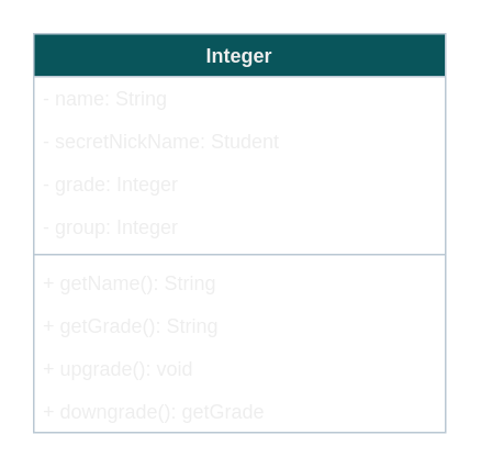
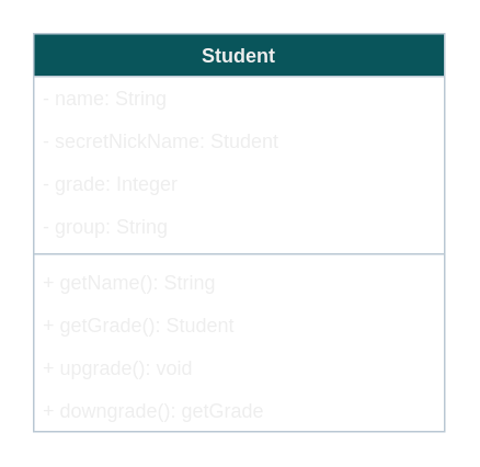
- <mxCell id="2" value="Integer" style="swimlane;fontStyle=1;align=center;verticalAlign=top;childLayout=stackLayout;horizontal=1;startSize=26;horizontalStack=0;resizeParent=1;resizeParentMax=0;resizeLast=0;collapsible=1;marginBottom=0;fillColor=#09555B;strokeColor=#BAC8D3;fontColor=#EEEEEE;" vertex="1" parent="1"><mxGeometry x="20" y="20" width="250" height="242" as="geometry" /></mxCell>
+ <mxCell id="2" value="Student" style="swimlane;fontStyle=1;align=center;verticalAlign=top;childLayout=stackLayout;horizontal=1;startSize=26;horizontalStack=0;resizeParent=1;resizeParentMax=0;resizeLast=0;collapsible=1;marginBottom=0;fillColor=#09555B;strokeColor=#BAC8D3;fontColor=#EEEEEE;" vertex="1" parent="1"><mxGeometry x="20" y="20" width="250" height="242" as="geometry" /></mxCell>
- <mxCell id="6" value="- group: Integer" style="text;strokeColor=none;fillColor=none;align=left;verticalAlign=top;spacingLeft=4;spacingRight=4;overflow=hidden;rotatable=0;points=[[0,0.5],[1,0.5]];portConstraint=eastwest;fontColor=#EEEEEE;" vertex="1" parent="2"><mxGeometry y="104" width="250" height="26" as="geometry" /></mxCell>
+ <mxCell id="6" value="- group: String" style="text;strokeColor=none;fillColor=none;align=left;verticalAlign=top;spacingLeft=4;spacingRight=4;overflow=hidden;rotatable=0;points=[[0,0.5],[1,0.5]];portConstraint=eastwest;fontColor=#EEEEEE;" vertex="1" parent="2"><mxGeometry y="104" width="250" height="26" as="geometry" /></mxCell>
- <mxCell id="9" value="+ getGrade(): String" style="text;strokeColor=none;fillColor=none;align=left;verticalAlign=top;spacingLeft=4;spacingRight=4;overflow=hidden;rotatable=0;points=[[0,0.5],[1,0.5]];portConstraint=eastwest;fontColor=#EEEEEE;" vertex="1" parent="2"><mxGeometry y="164" width="250" height="26" as="geometry" /></mxCell>
+ <mxCell id="9" value="+ getGrade(): Student" style="text;strokeColor=none;fillColor=none;align=left;verticalAlign=top;spacingLeft=4;spacingRight=4;overflow=hidden;rotatable=0;points=[[0,0.5],[1,0.5]];portConstraint=eastwest;fontColor=#EEEEEE;" vertex="1" parent="2"><mxGeometry y="164" width="250" height="26" as="geometry" /></mxCell>
